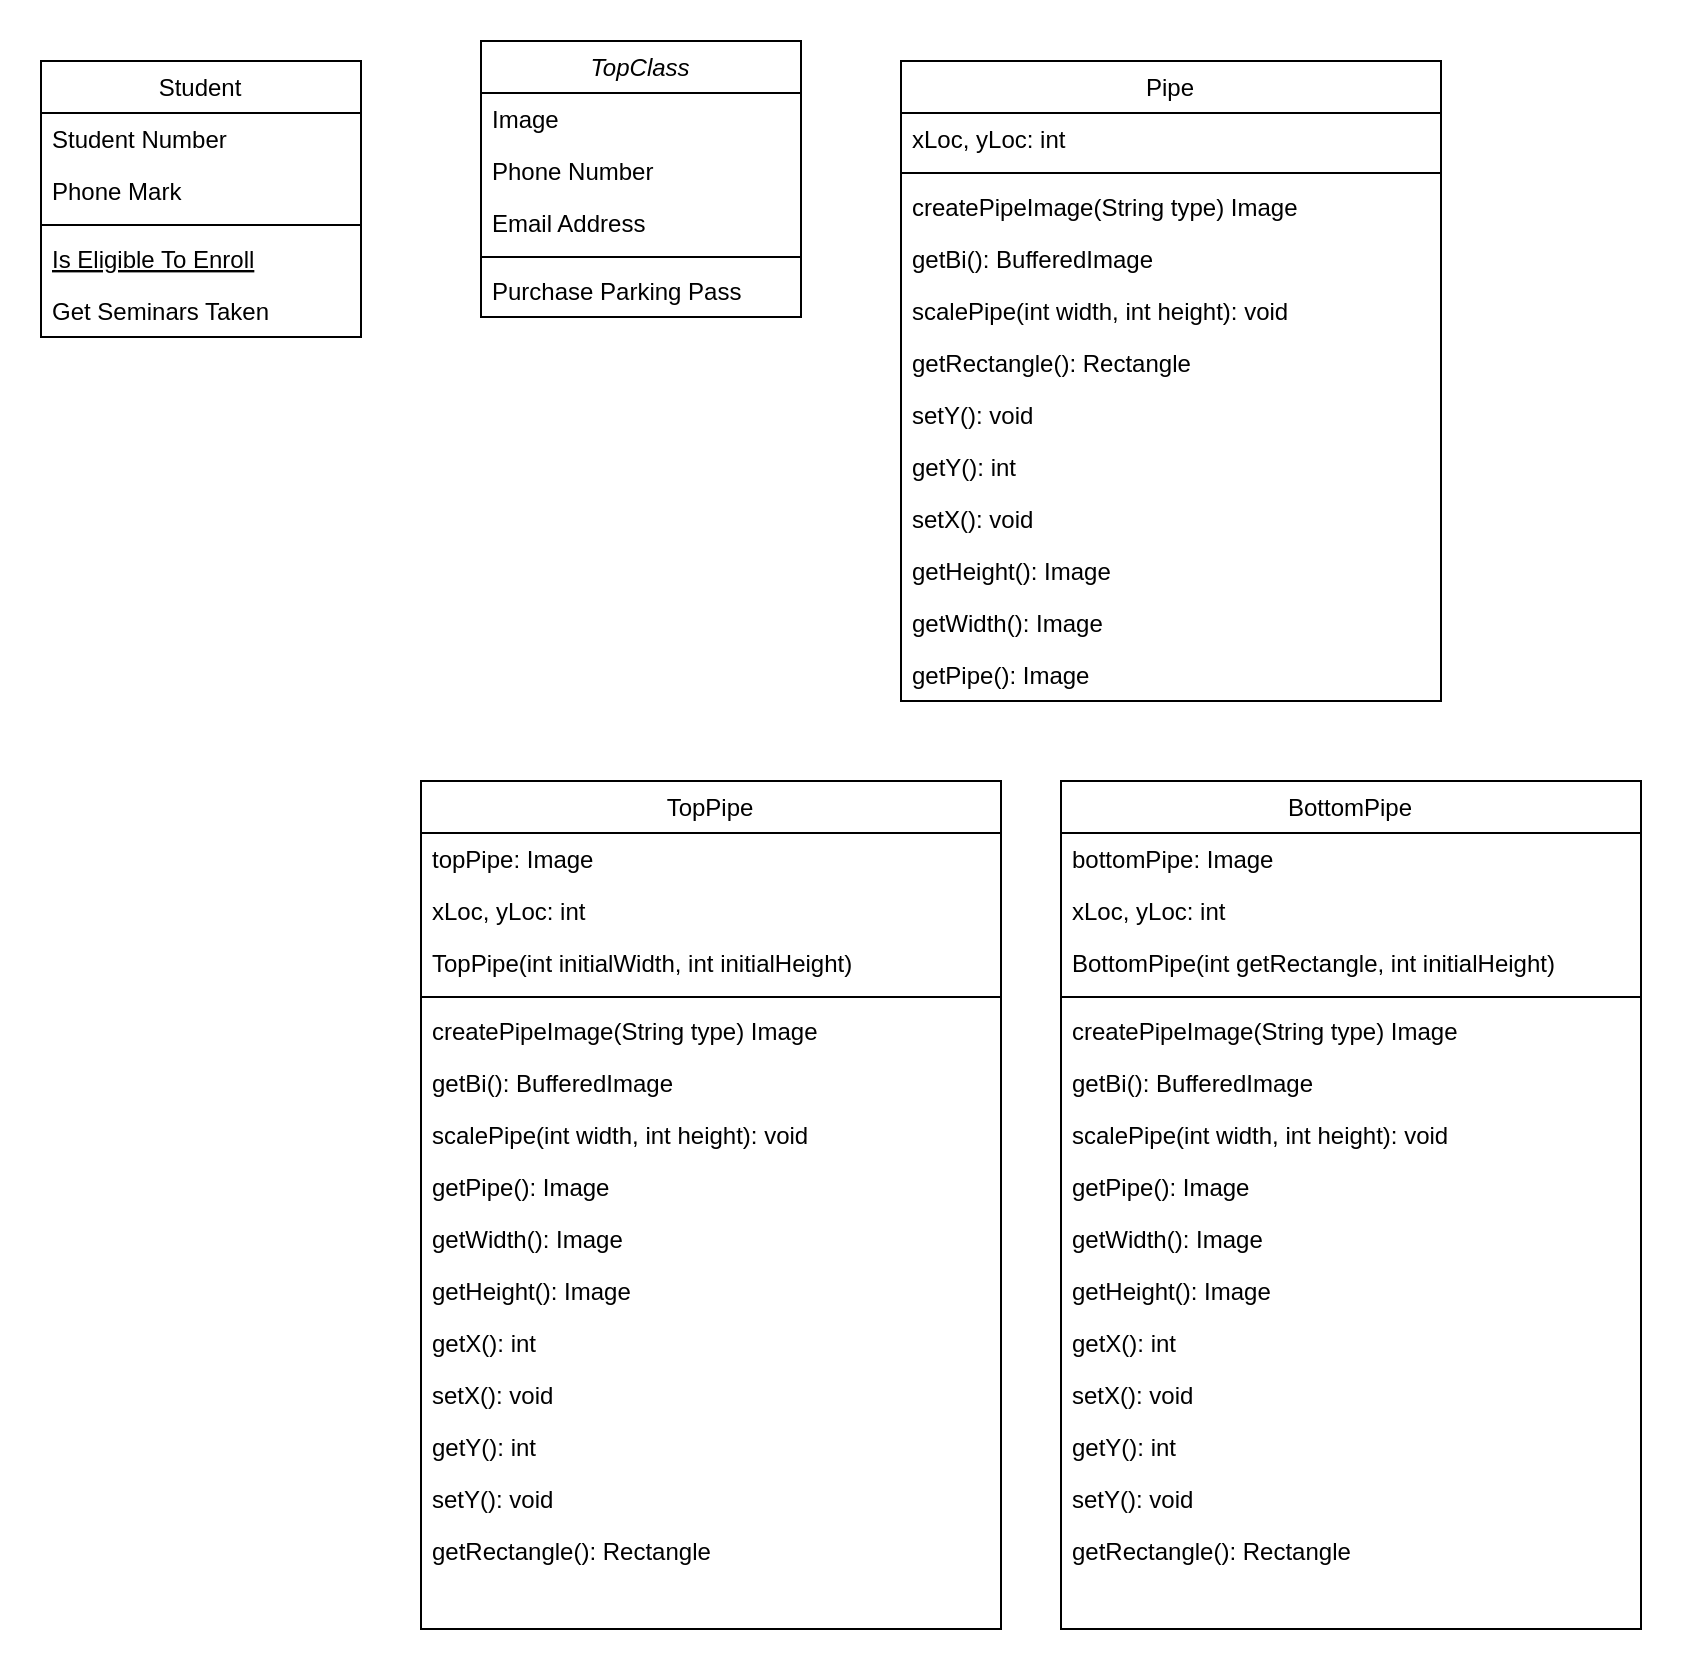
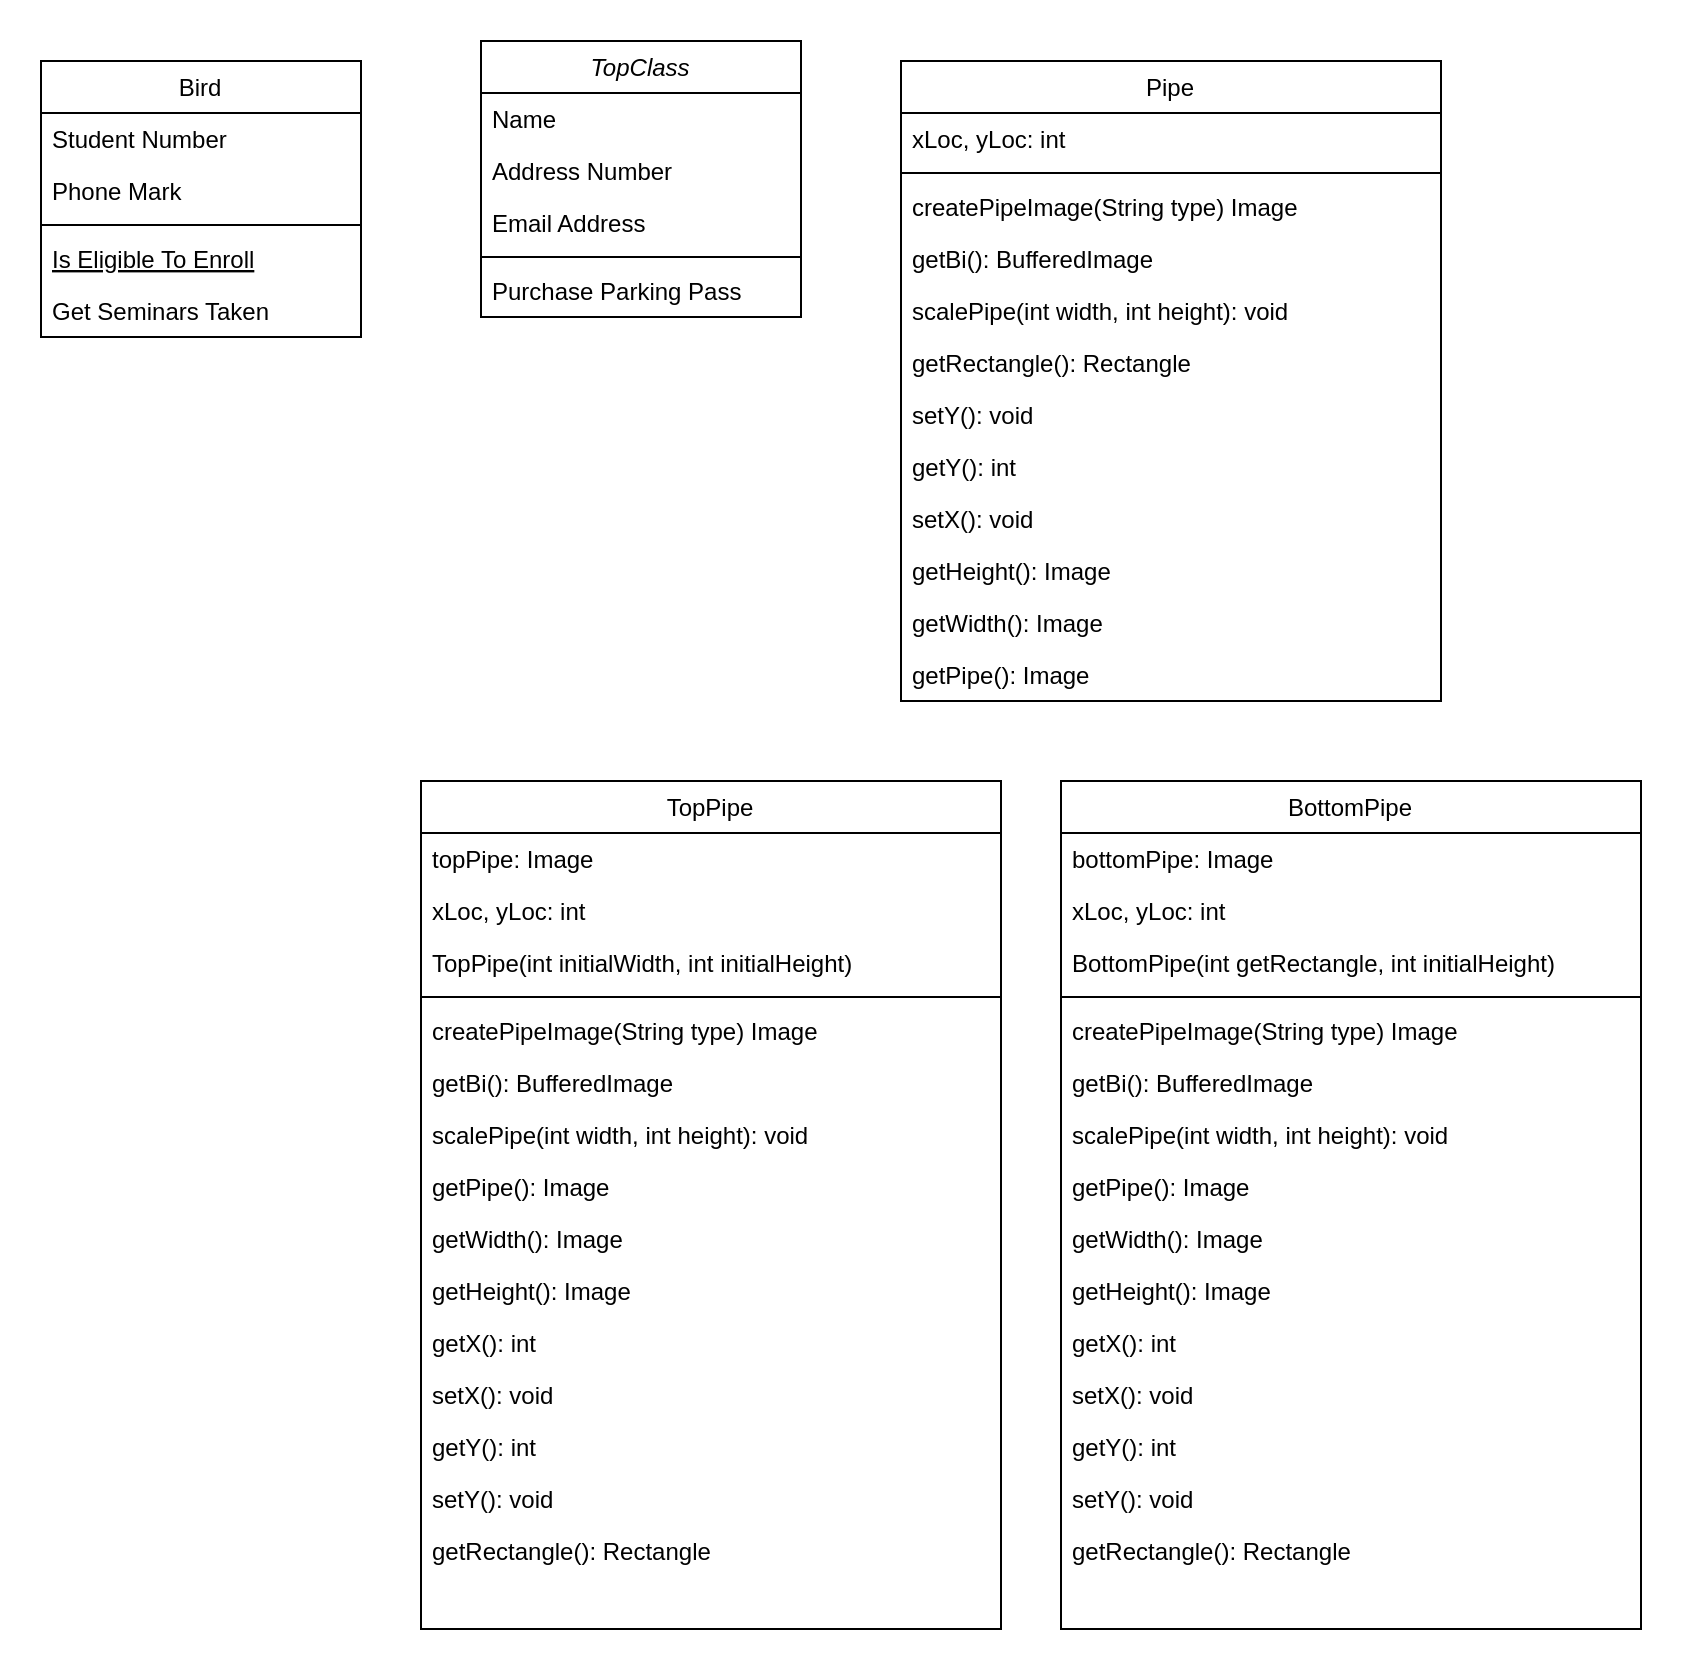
- <mxCell id="8" value="Student" style="swimlane;fontStyle=0;align=center;verticalAlign=top;childLayout=stackLayout;horizontal=1;startSize=26;horizontalStack=0;resizeParent=1;resizeLast=0;collapsible=1;marginBottom=0;rounded=0;shadow=0;strokeWidth=1;" parent="1" vertex="1"><mxGeometry y="30" width="160" height="138" as="geometry" x="20"><mxRectangle x="130" y="380" width="160" height="26" as="alternateBounds" /></mxGeometry></mxCell>
+ <mxCell id="8" value="Bird" style="swimlane;fontStyle=0;align=center;verticalAlign=top;childLayout=stackLayout;horizontal=1;startSize=26;horizontalStack=0;resizeParent=1;resizeLast=0;collapsible=1;marginBottom=0;rounded=0;shadow=0;strokeWidth=1;" parent="1" vertex="1"><mxGeometry y="30" width="160" height="138" as="geometry" x="20"><mxRectangle x="130" y="380" width="160" height="26" as="alternateBounds" /></mxGeometry></mxCell>
- <mxCell id="3" value="Image" style="text;align=left;verticalAlign=top;spacingLeft=4;spacingRight=4;overflow=hidden;rotatable=0;points=[[0,0.5],[1,0.5]];portConstraint=eastwest;" parent="2" vertex="1"><mxGeometry y="26" width="160" height="26" as="geometry" /></mxCell>
+ <mxCell id="3" value="Name" style="text;align=left;verticalAlign=top;spacingLeft=4;spacingRight=4;overflow=hidden;rotatable=0;points=[[0,0.5],[1,0.5]];portConstraint=eastwest;" parent="2" vertex="1"><mxGeometry y="26" width="160" height="26" as="geometry" /></mxCell>
- <mxCell id="4" value="Phone Number" style="text;align=left;verticalAlign=top;spacingLeft=4;spacingRight=4;overflow=hidden;rotatable=0;points=[[0,0.5],[1,0.5]];portConstraint=eastwest;rounded=0;shadow=0;html=0;" parent="2" vertex="1"><mxGeometry y="52" width="160" height="26" as="geometry" /></mxCell>
+ <mxCell id="4" value="Address Number" style="text;align=left;verticalAlign=top;spacingLeft=4;spacingRight=4;overflow=hidden;rotatable=0;points=[[0,0.5],[1,0.5]];portConstraint=eastwest;rounded=0;shadow=0;html=0;" parent="2" vertex="1"><mxGeometry y="52" width="160" height="26" as="geometry" /></mxCell>
